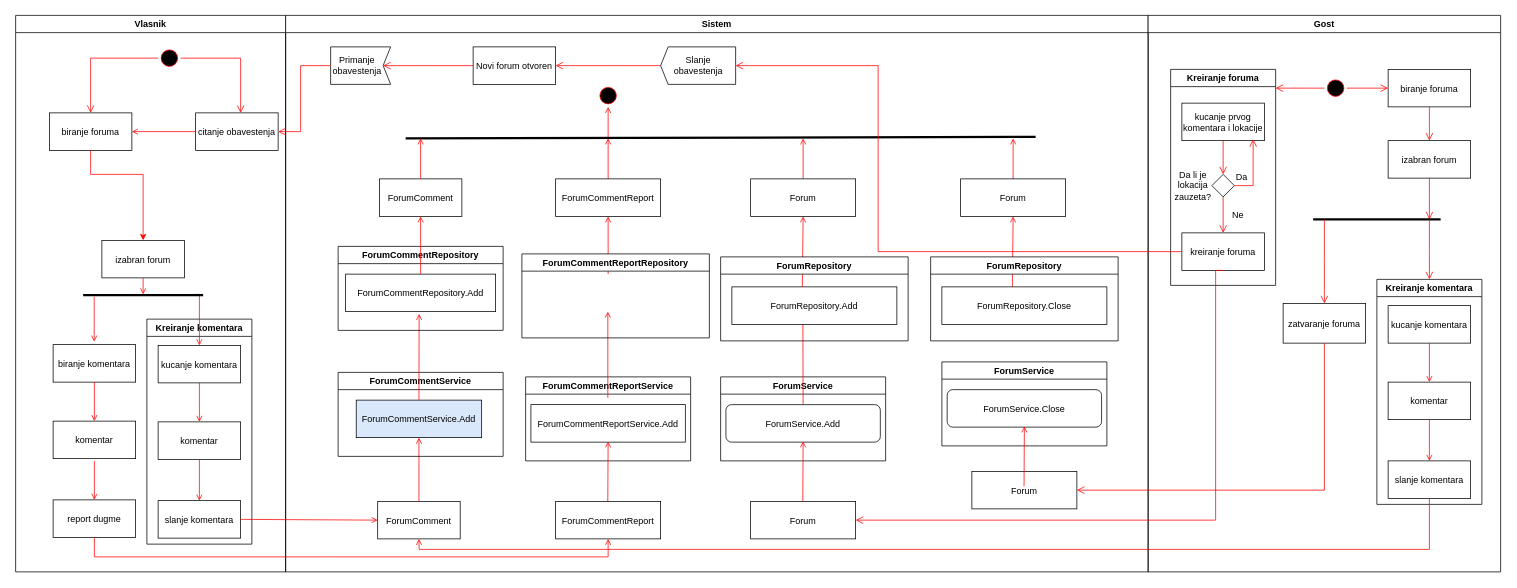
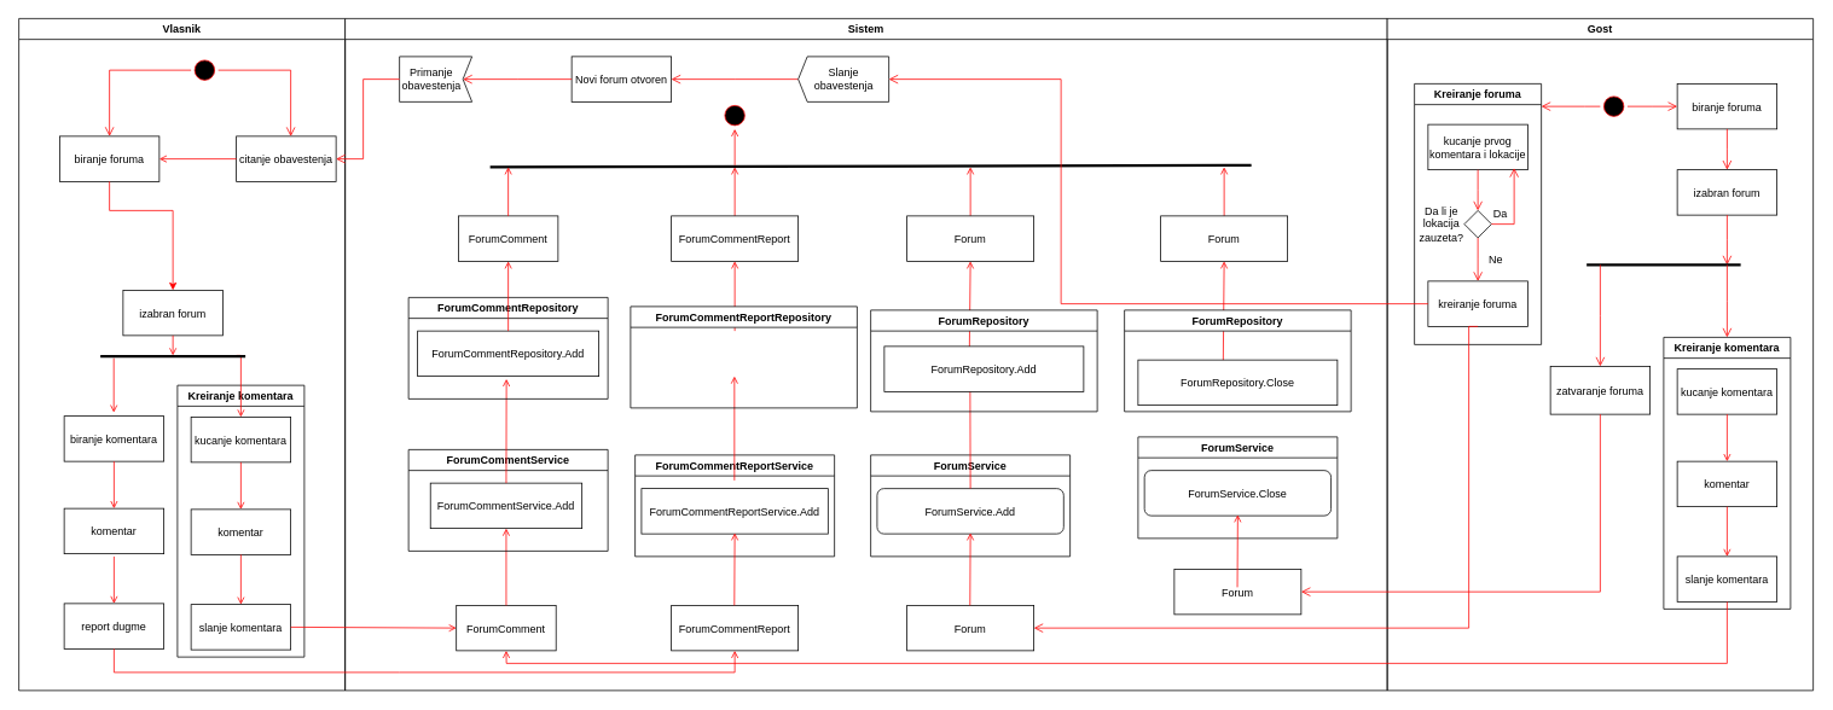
- <mxCell id="74" value="ForumRepository.Close" style="" vertex="1" parent="73"><mxGeometry x="15" y="40" width="220" height="50" as="geometry" /></mxCell>
+ <mxCell id="74" value="ForumRepository.Close" style="" vertex="1" parent="73"><mxGeometry x="15" y="55" width="220" height="50" as="geometry" /></mxCell>
- <mxCell id="31" value="ForumCommentService.Add" style="fillColor=#dae8fc;" parent="25" vertex="1"><mxGeometry x="94.13" y="513" width="167.25" height="50" as="geometry" /></mxCell>
+ <mxCell id="31" value="ForumCommentService.Add" style="" parent="25" vertex="1"><mxGeometry x="94.13" y="513" width="167.25" height="50" as="geometry" /></mxCell>
